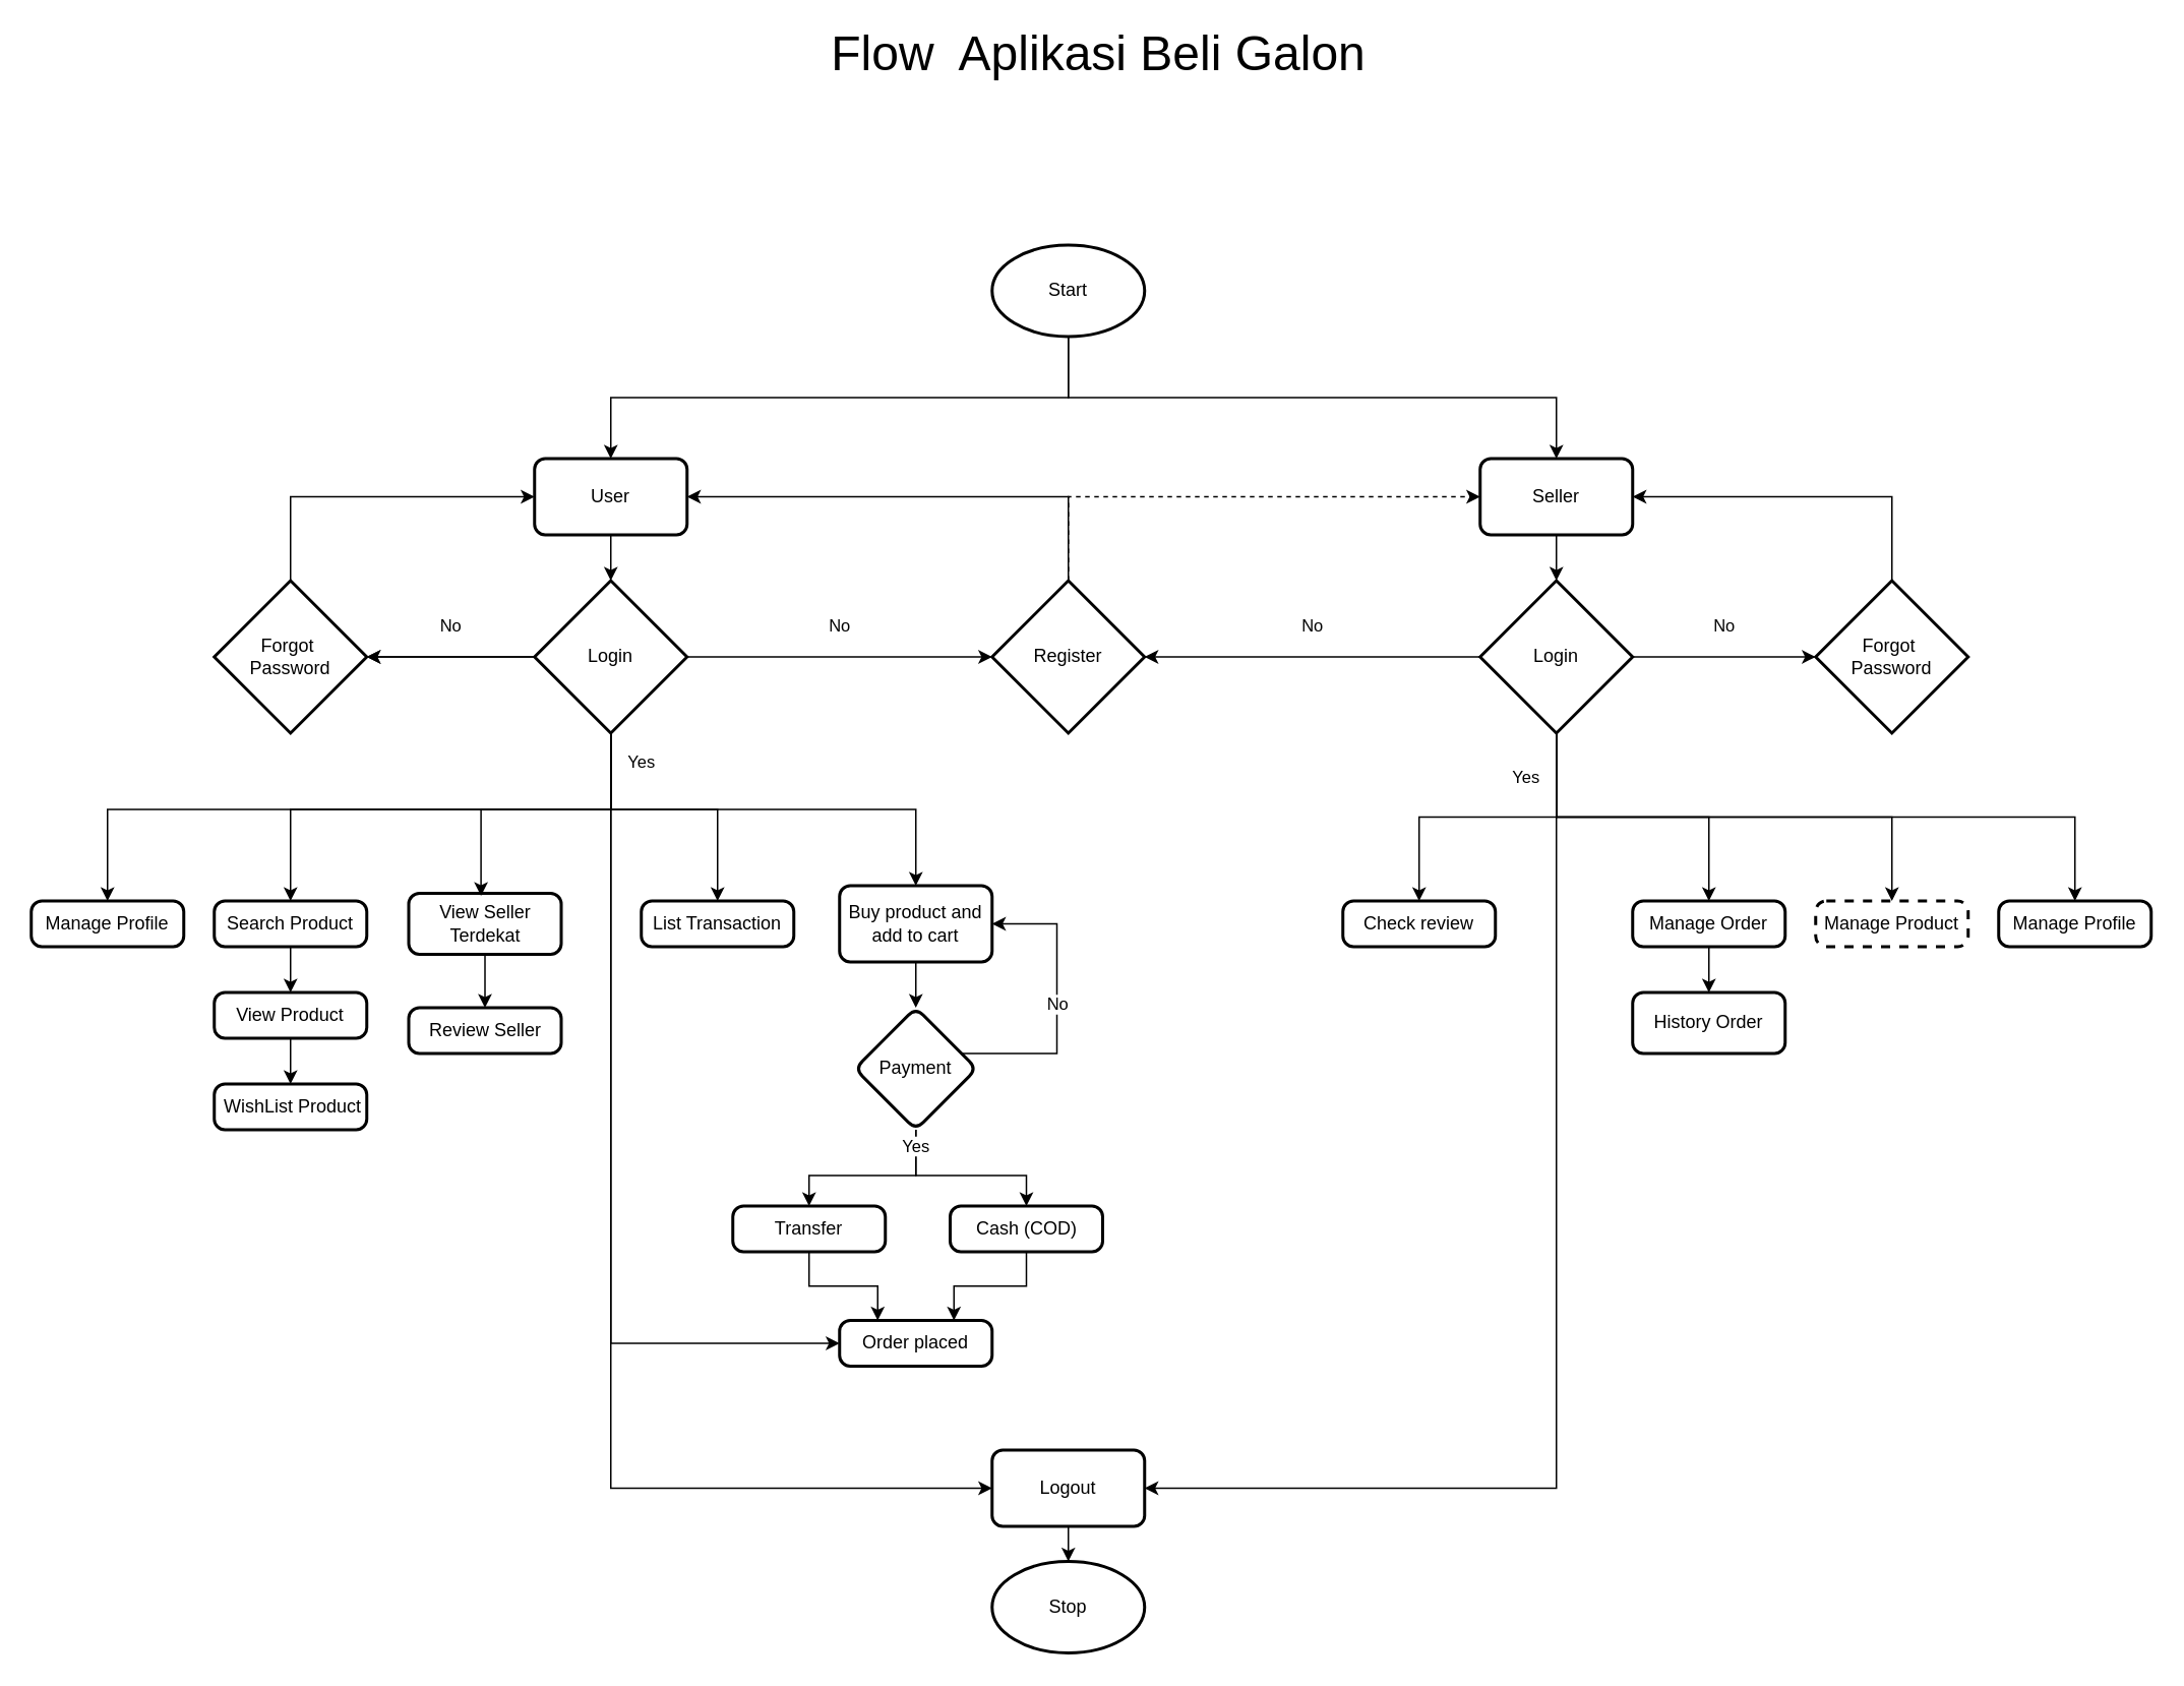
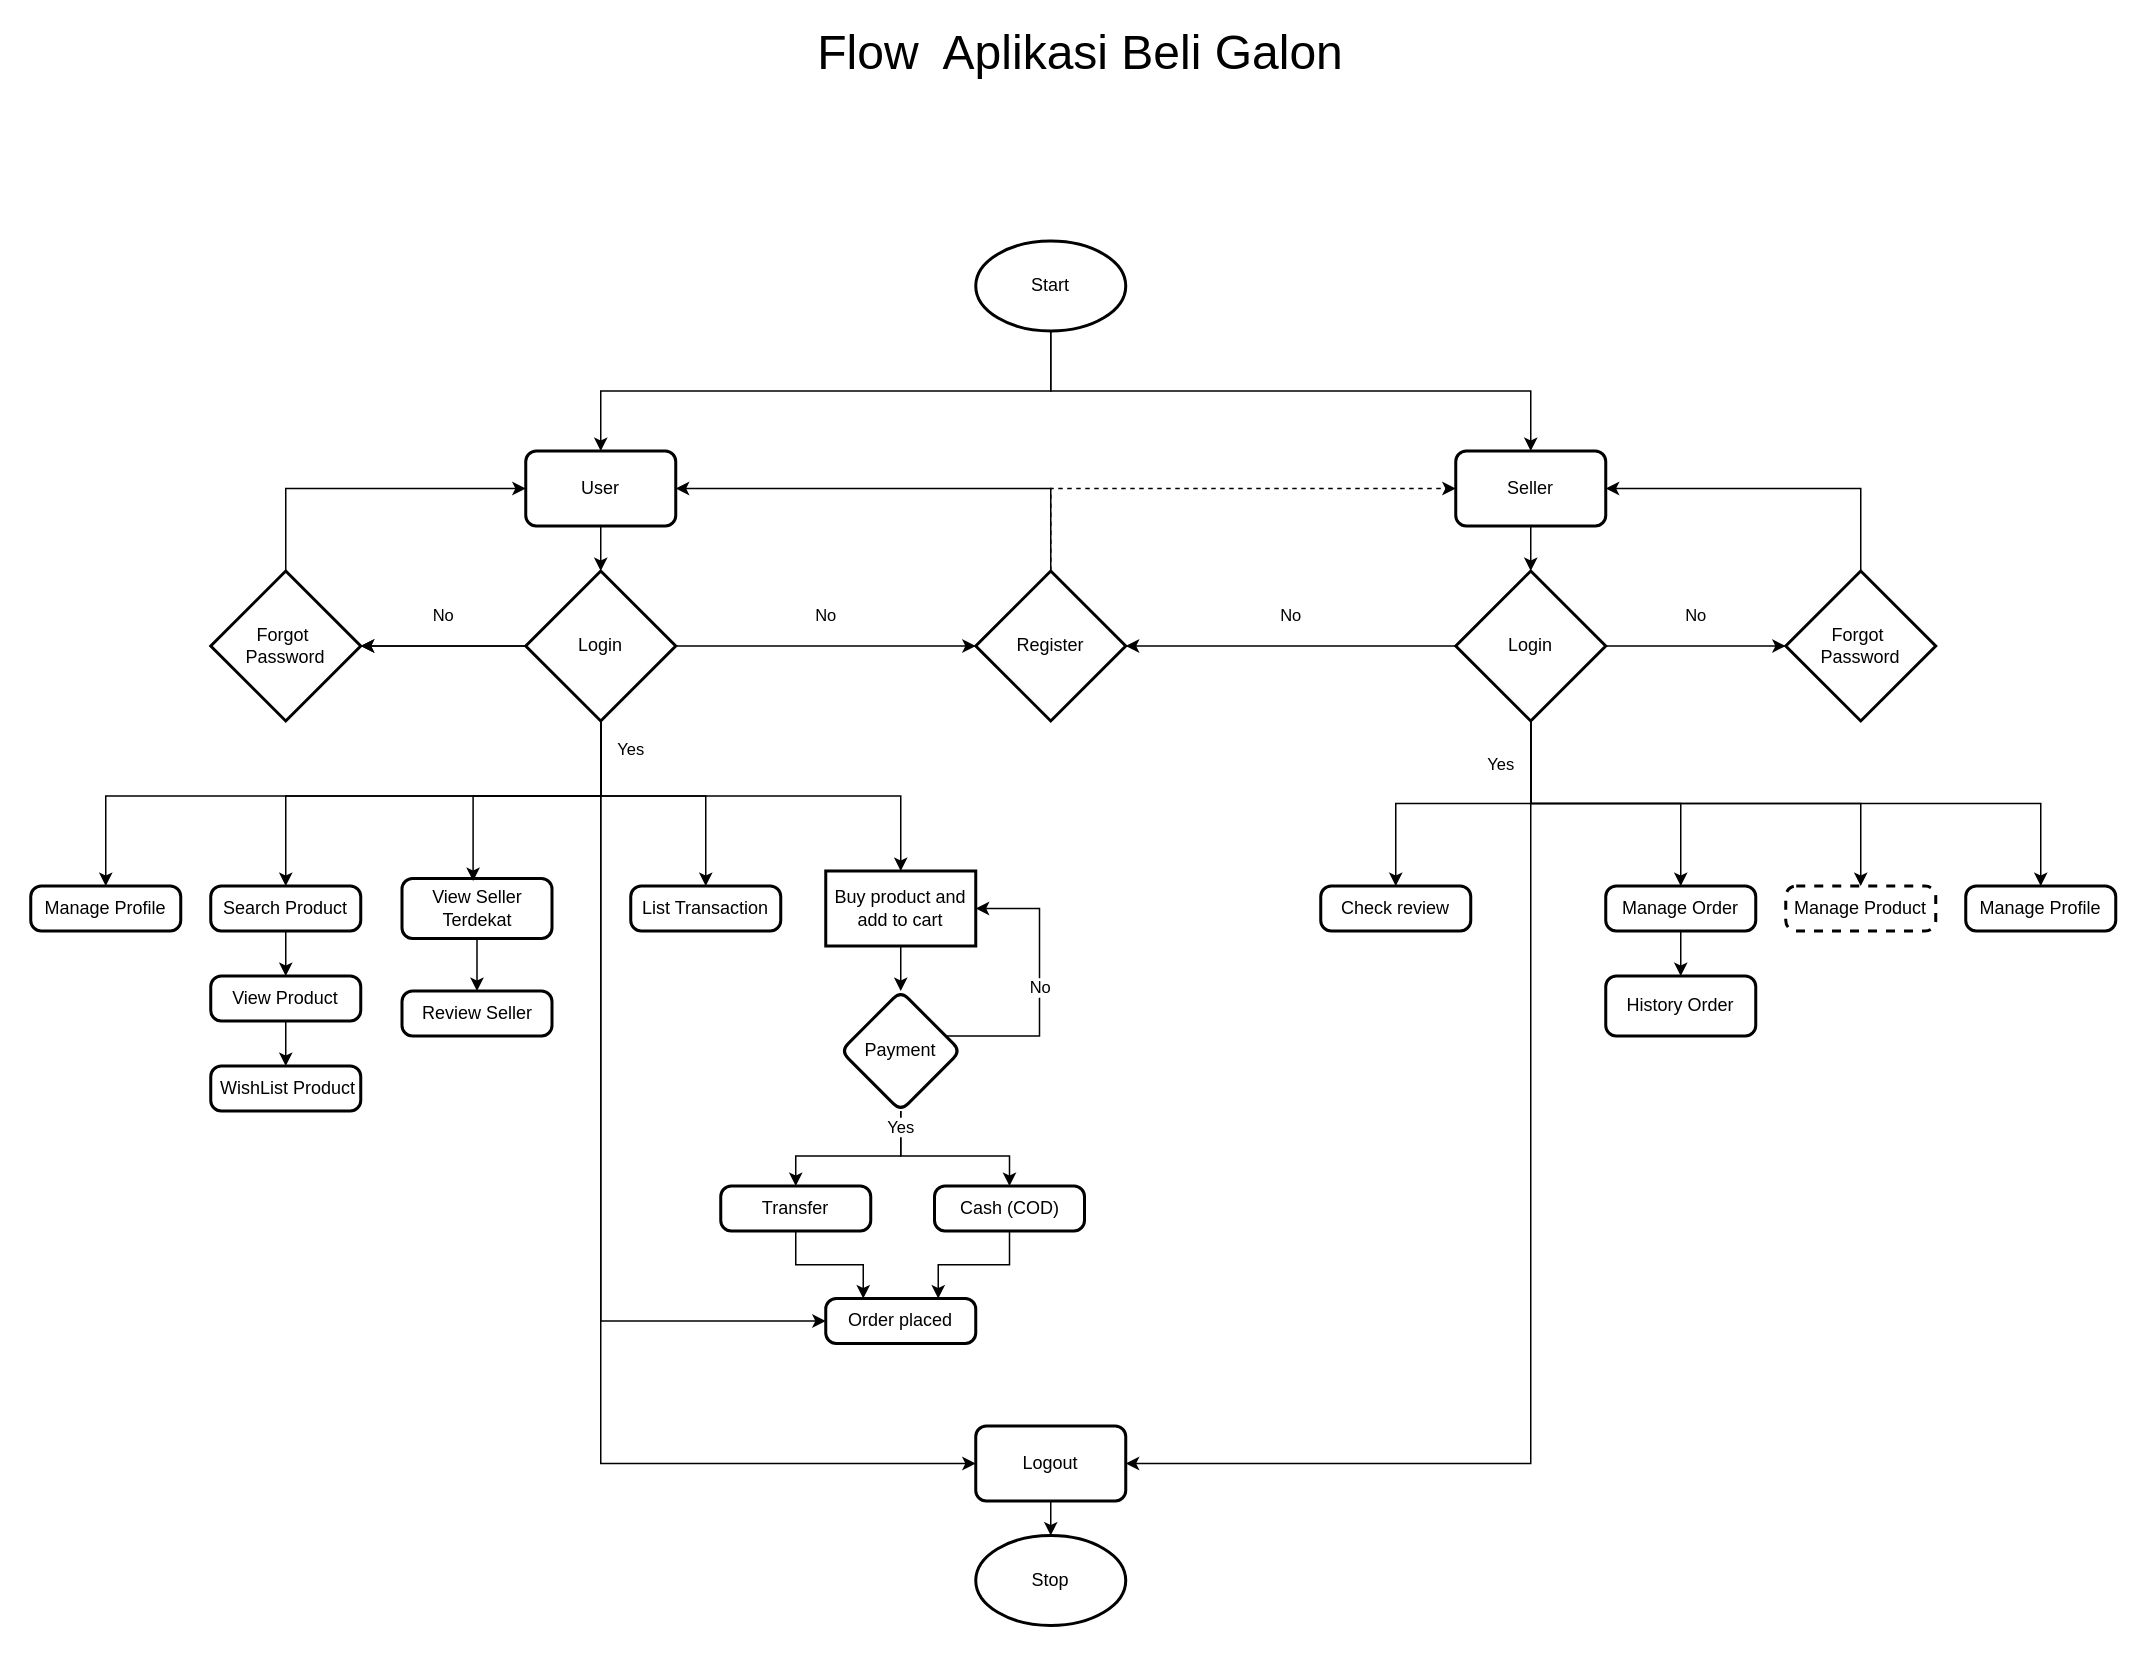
- <mxCell id="39" value="Buy product and add to cart" style="rounded=1;whiteSpace=wrap;html=1;absoluteArcSize=1;arcSize=14;strokeWidth=2;" parent="1" vertex="1"><mxGeometry x="550" y="580" width="100" height="50" as="geometry" /></mxCell>
+ <mxCell id="39" value="Buy product and add to cart" style="whiteSpace=wrap;html=1;absoluteArcSize=1;arcSize=14;strokeWidth=2;rounded=0;" parent="1" vertex="1"><mxGeometry x="550" y="580" width="100" height="50" as="geometry" /></mxCell>
